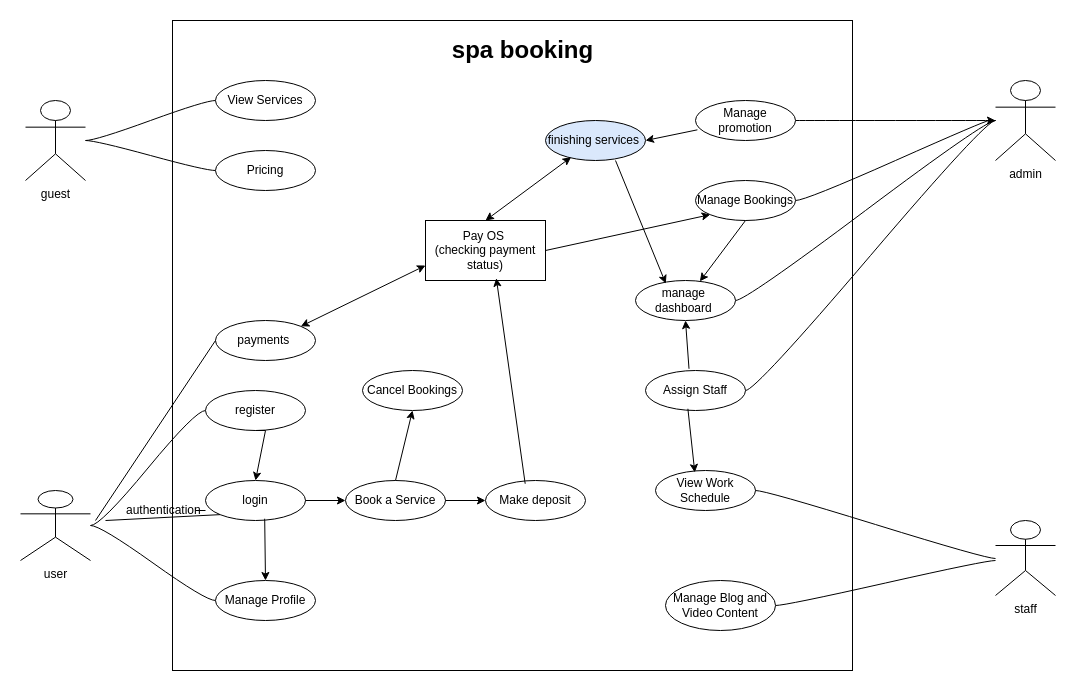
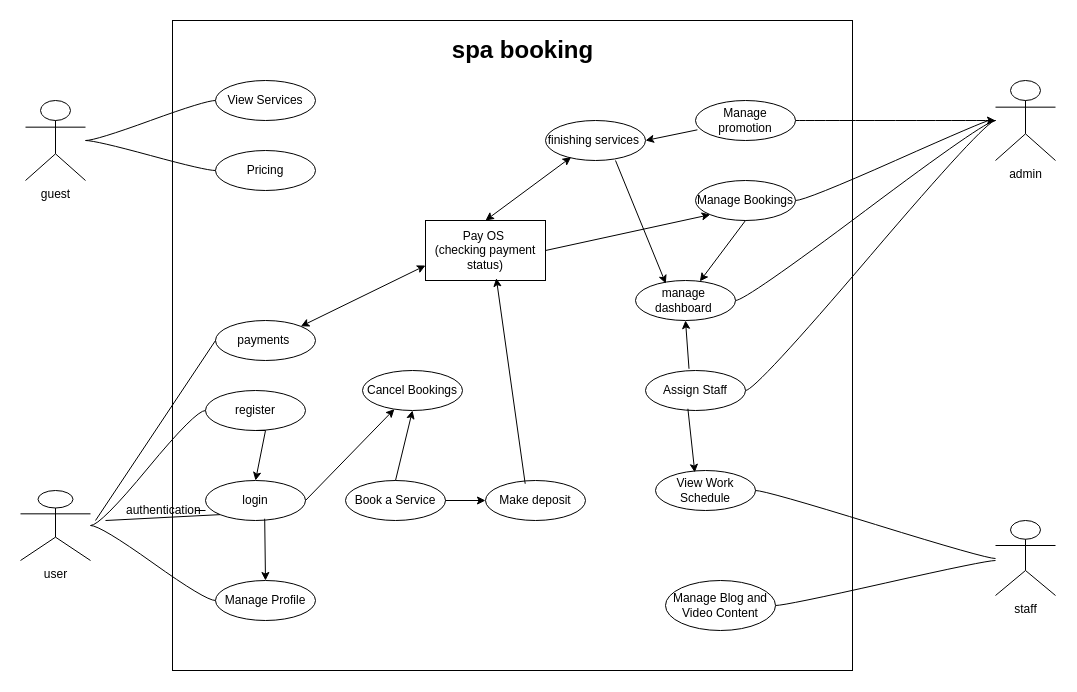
- <mxCell id="40" value="finishing services&amp;nbsp;" style="ellipse;whiteSpace=wrap;html=1;align=center;newEdgeStyle={&quot;edgeStyle&quot;:&quot;entityRelationEdgeStyle&quot;,&quot;startArrow&quot;:&quot;none&quot;,&quot;endArrow&quot;:&quot;none&quot;,&quot;segment&quot;:10,&quot;curved&quot;:1,&quot;sourcePerimeterSpacing&quot;:0,&quot;targetPerimeterSpacing&quot;:0};treeFolding=1;treeMoving=1;labelBackgroundColor=none;fillColor=#dae8fc;" vertex="1" parent="1"><mxGeometry x="545" y="120" width="100" height="40" as="geometry" /></mxCell>
+ <mxCell id="40" value="finishing services&amp;nbsp;" style="ellipse;whiteSpace=wrap;html=1;align=center;newEdgeStyle={&quot;edgeStyle&quot;:&quot;entityRelationEdgeStyle&quot;,&quot;startArrow&quot;:&quot;none&quot;,&quot;endArrow&quot;:&quot;none&quot;,&quot;segment&quot;:10,&quot;curved&quot;:1,&quot;sourcePerimeterSpacing&quot;:0,&quot;targetPerimeterSpacing&quot;:0};treeFolding=1;treeMoving=1;labelBackgroundColor=none;" vertex="1" parent="1"><mxGeometry x="545" y="120" width="100" height="40" as="geometry" /></mxCell>
- <mxCell id="32" value="" style="endArrow=classic;html=1;rounded=0;entryX=0;entryY=0.5;entryDx=0;entryDy=0;exitX=1;exitY=0.5;exitDx=0;exitDy=0;labelBackgroundColor=none;fontColor=default;" edge="1" parent="1" source="10" target="17"><mxGeometry width="50" height="50" relative="1" as="geometry"><mxPoint x="255" y="450" as="sourcePoint" /><mxPoint x="305" y="400" as="targetPoint" /></mxGeometry></mxCell>
+ <mxCell id="32" value="" style="endArrow=classic;html=1;rounded=0;exitX=1;exitY=0.5;exitDx=0;exitDy=0;labelBackgroundColor=none;fontColor=default;" edge="1" parent="1" source="10" target="19"><mxGeometry width="50" height="50" relative="1" as="geometry"><mxPoint x="255" y="450" as="sourcePoint" /><mxPoint x="305" y="400" as="targetPoint" /></mxGeometry></mxCell>
